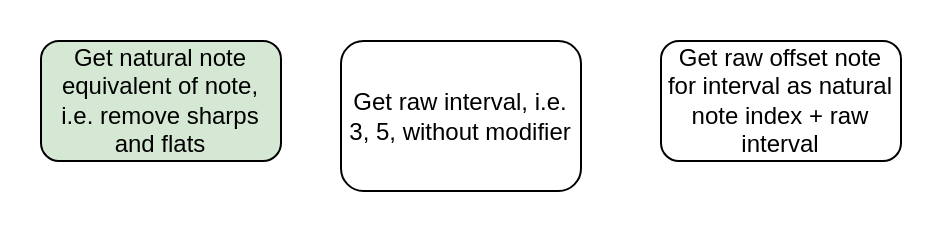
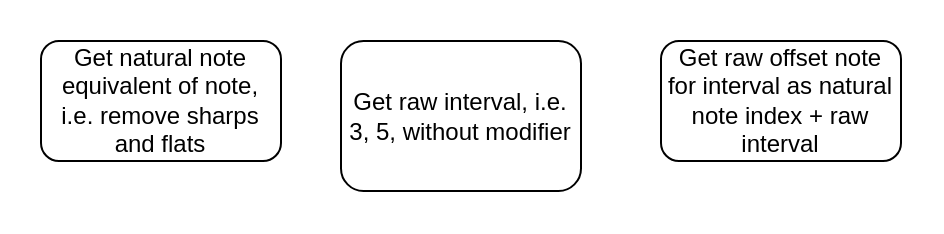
- <mxCell id="2" value="Get natural note equivalent of note,&lt;br&gt;i.e. remove sharps and flats" style="rounded=1;whiteSpace=wrap;html=1;fillColor=#d5e8d4;" vertex="1" parent="1"><mxGeometry x="20" y="20" width="120" height="60" as="geometry" /></mxCell>
+ <mxCell id="2" value="Get natural note equivalent of note,&lt;br&gt;i.e. remove sharps and flats" style="rounded=1;whiteSpace=wrap;html=1;" vertex="1" parent="1"><mxGeometry x="20" y="20" width="120" height="60" as="geometry" /></mxCell>
